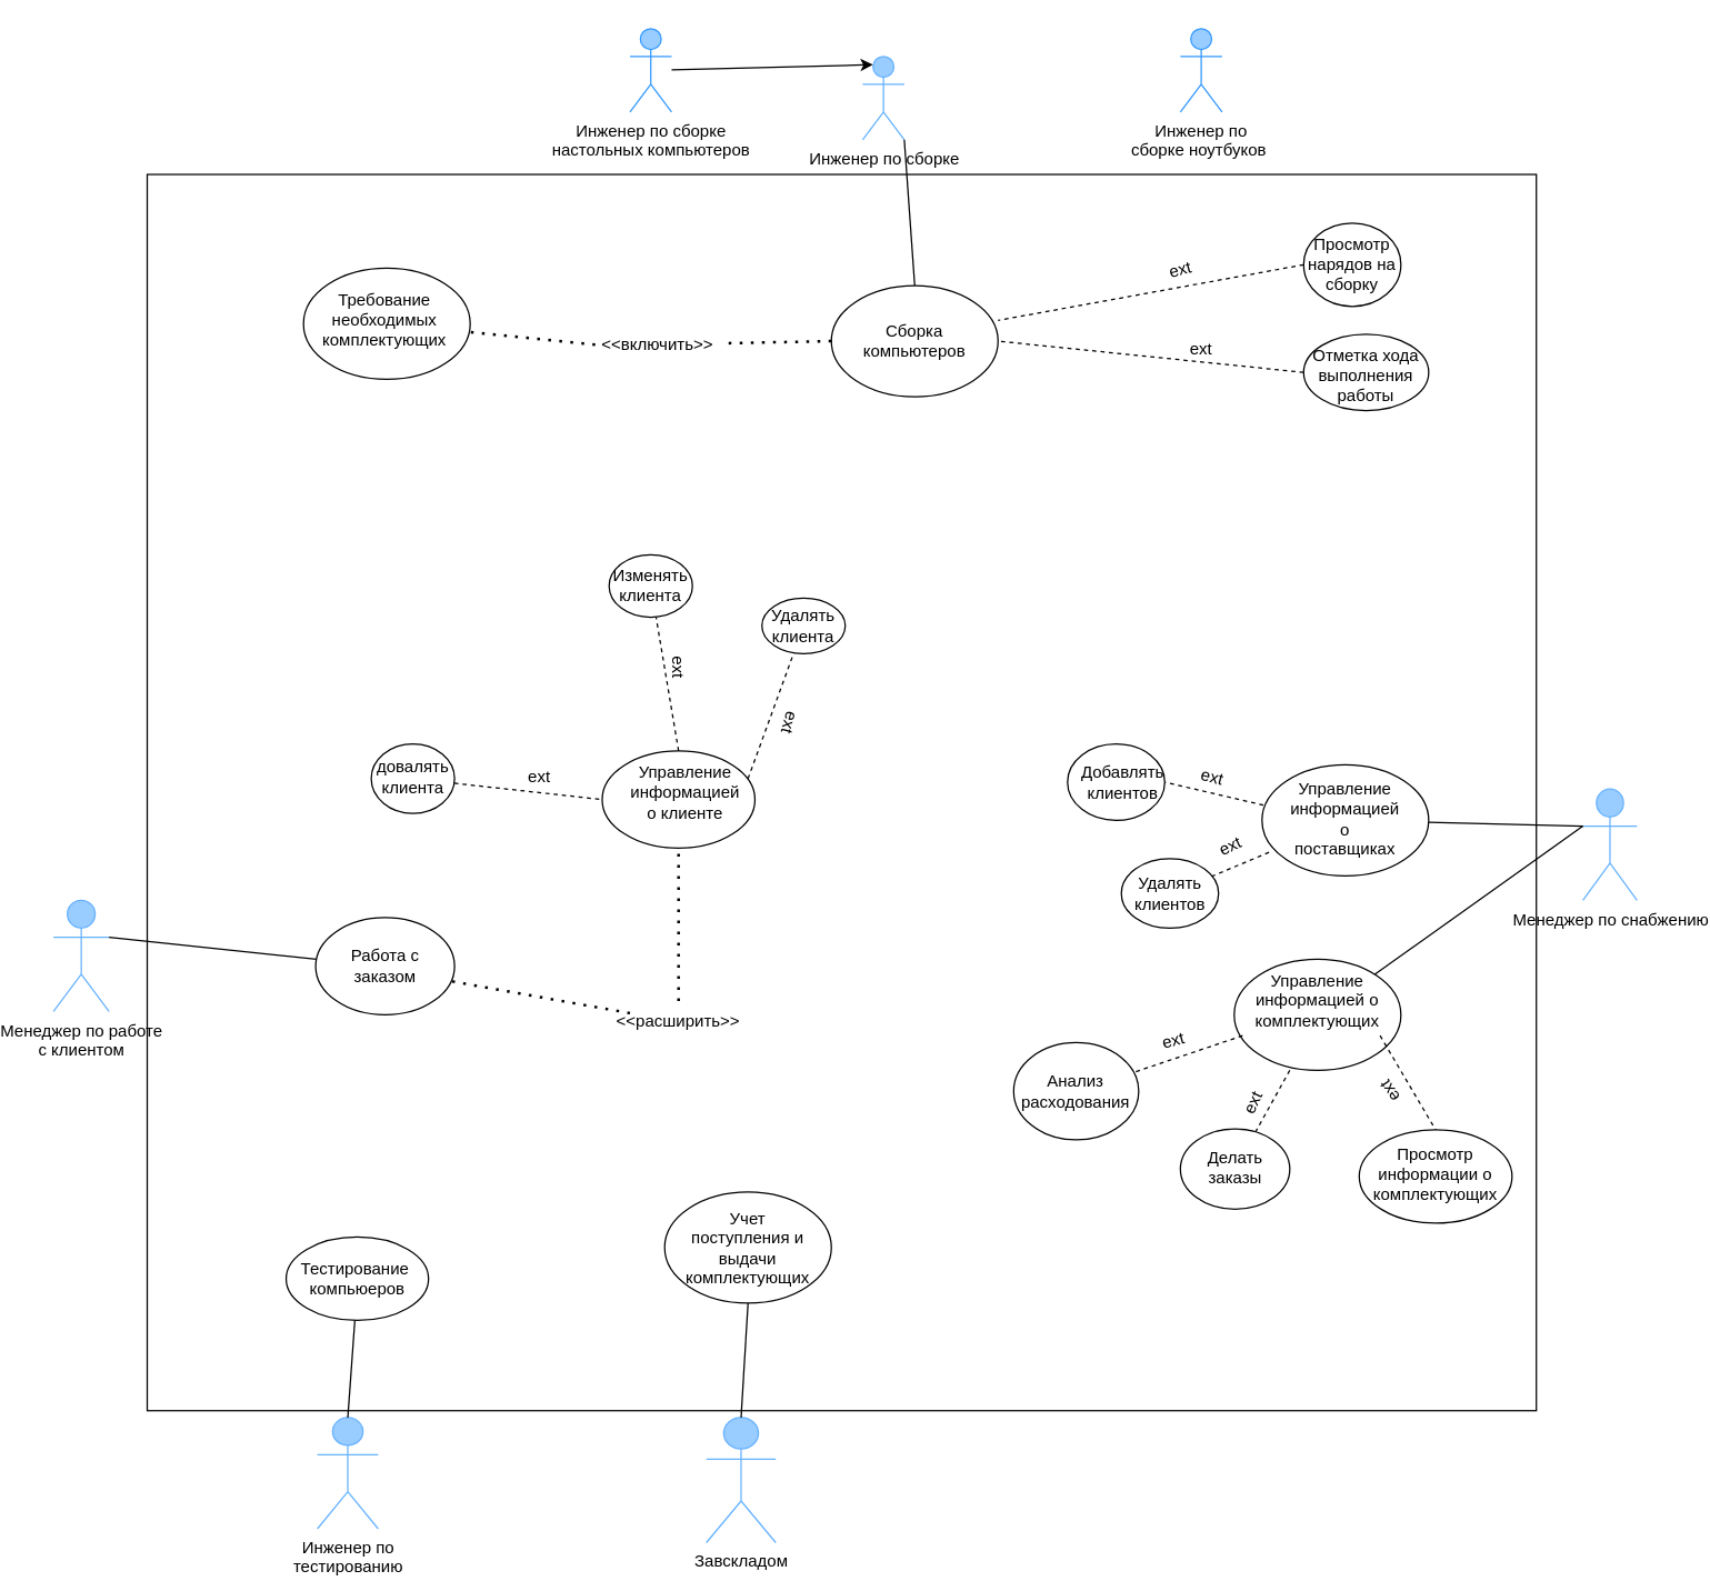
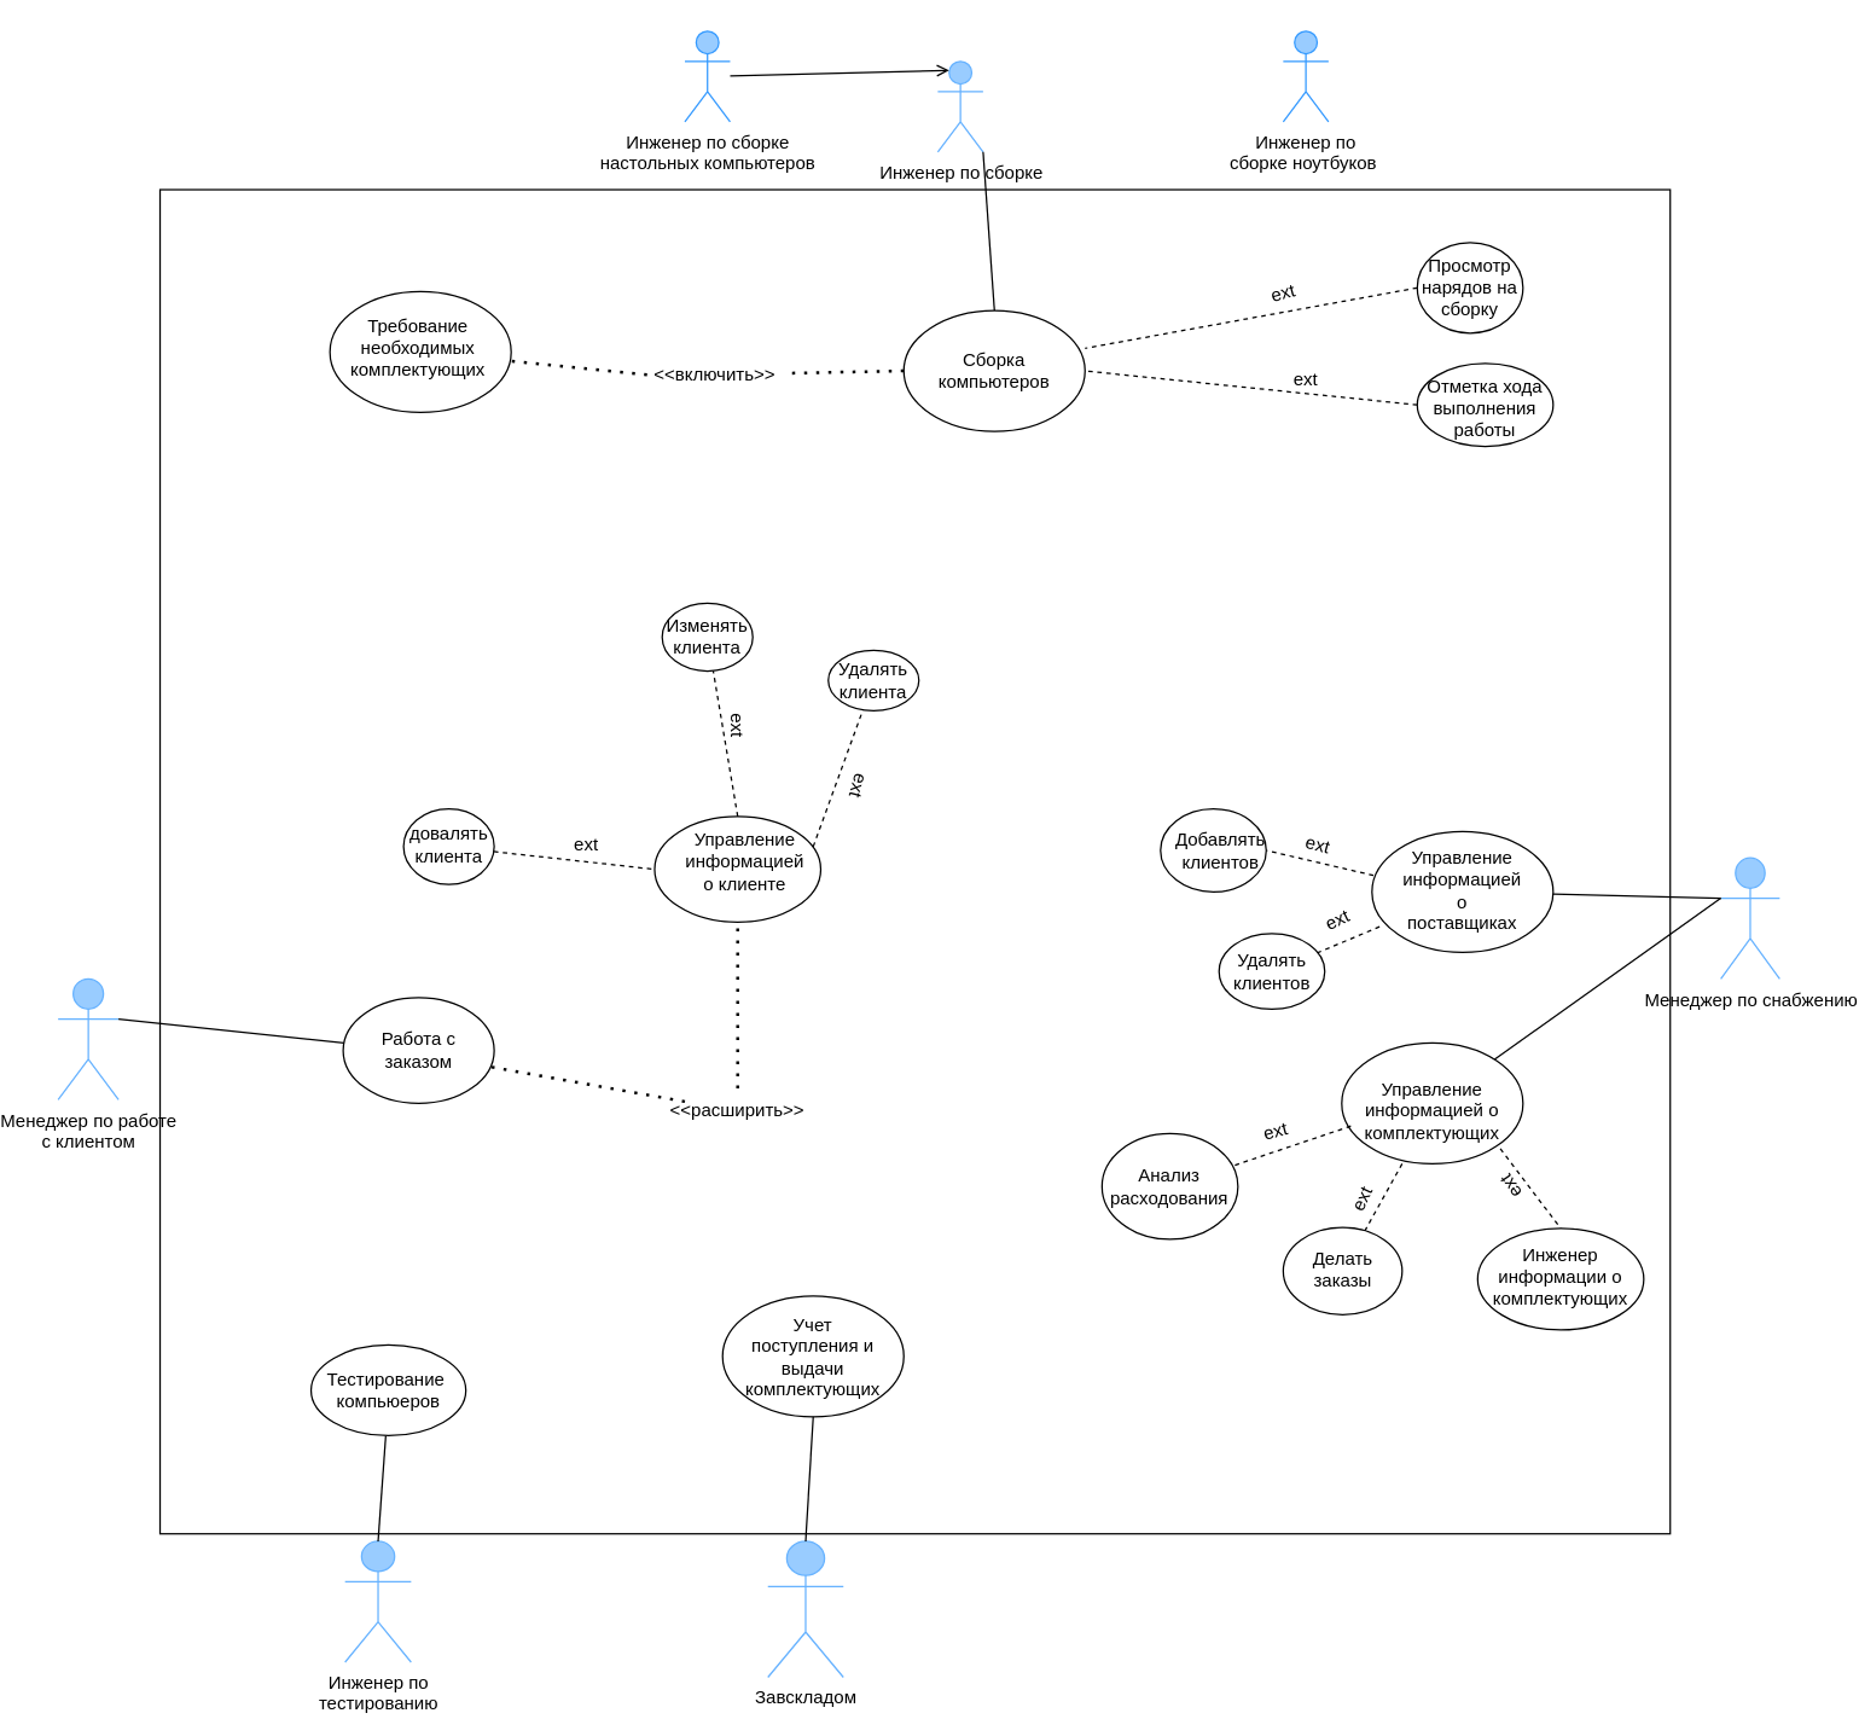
- <mxCell id="24" value="" style="endArrow=classic;html=1;rounded=0;entryX=0.25;entryY=0.1;entryDx=0;entryDy=0;entryPerimeter=0;" parent="1" source="23" target="21" edge="1"><mxGeometry width="50" height="50" relative="1" as="geometry"><mxPoint x="420" y="170" as="sourcePoint" /><mxPoint x="470" y="120" as="targetPoint" /></mxGeometry></mxCell>
+ <mxCell id="24" value="" style="endArrow=open;html=1;rounded=0;entryX=0.25;entryY=0.1;entryDx=0;entryDy=0;entryPerimeter=0;" parent="1" source="23" target="21" edge="1"><mxGeometry width="50" height="50" relative="1" as="geometry"><mxPoint x="420" y="170" as="sourcePoint" /><mxPoint x="470" y="120" as="targetPoint" /></mxGeometry></mxCell>
- <mxCell id="14" value="Управление информацией о комплектующих" style="text;html=1;strokeColor=none;fillColor=none;align=center;verticalAlign=middle;whiteSpace=wrap;rounded=0;" parent="1" vertex="1"><mxGeometry x="885" y="695" width="90" height="50" as="geometry" /></mxCell>
+ <mxCell id="14" value="Управление информацией о комплектующих" style="text;html=1;strokeColor=none;fillColor=none;align=center;verticalAlign=middle;whiteSpace=wrap;rounded=0;" parent="1" vertex="1"><mxGeometry x="885" y="710" width="90" height="50" as="geometry" /></mxCell>
- <mxCell id="64" value="Просмотр информации о комплектующих" style="text;html=1;strokeColor=none;fillColor=none;align=center;verticalAlign=middle;whiteSpace=wrap;rounded=0;" parent="1" vertex="1"><mxGeometry x="970" y="825" width="90" height="40" as="geometry" /></mxCell>
+ <mxCell id="64" value="Инженер информации о комплектующих" style="text;html=1;strokeColor=none;fillColor=none;align=center;verticalAlign=middle;whiteSpace=wrap;rounded=0;" parent="1" vertex="1"><mxGeometry x="970" y="825" width="90" height="40" as="geometry" /></mxCell>
